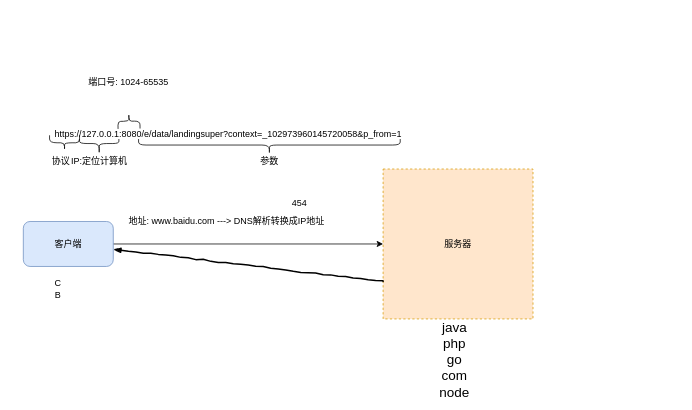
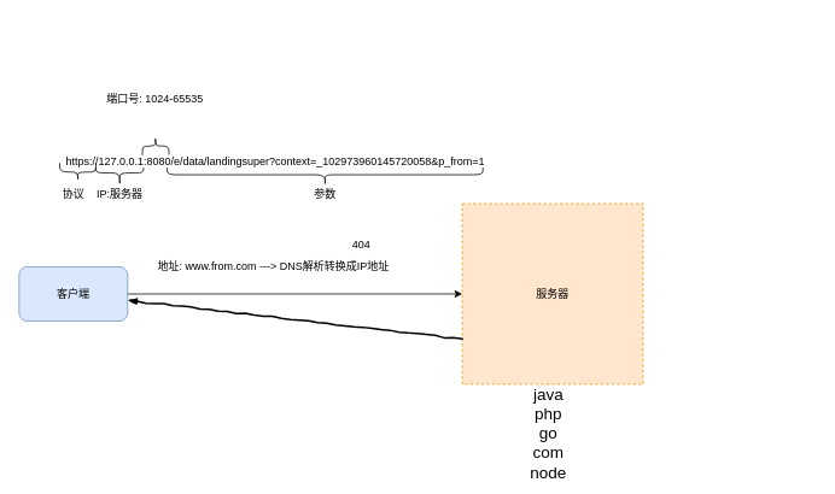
- <mxCell id="10" value="IP:定位计算机" style="text;html=1;align=center;verticalAlign=middle;resizable=0;points=[];autosize=1;" vertex="1" parent="1"><mxGeometry x="86.25" y="205" width="90" height="20" as="geometry" /></mxCell>
+ <mxCell id="10" value="IP:服务器" style="text;html=1;align=center;verticalAlign=middle;resizable=0;points=[];autosize=1;" vertex="1" parent="1"><mxGeometry x="86.25" y="205" width="90" height="20" as="geometry" /></mxCell>
- <mxCell id="16" value="454" style="text;html=1;align=center;verticalAlign=middle;resizable=0;points=[];autosize=1;" vertex="1" parent="1"><mxGeometry x="378.3" y="261" width="40" height="20" as="geometry" /></mxCell>
+ <mxCell id="16" value="404" style="text;html=1;align=center;verticalAlign=middle;resizable=0;points=[];autosize=1;" vertex="1" parent="1"><mxGeometry x="378.3" y="261" width="40" height="20" as="geometry" /></mxCell>
- <mxCell id="5" value="地址: www.baidu.com ---&amp;gt; DNS解析转换成IP地址" style="text;html=1;align=center;verticalAlign=middle;resizable=0;points=[];autosize=1;" vertex="1" parent="1"><mxGeometry x="160.91" y="285" width="280" height="20" as="geometry" /></mxCell>
+ <mxCell id="5" value="地址: www.from.com ---&amp;gt; DNS解析转换成IP地址" style="text;html=1;align=center;verticalAlign=middle;resizable=0;points=[];autosize=1;" vertex="1" parent="1"><mxGeometry x="160.91" y="285" width="280" height="20" as="geometry" /></mxCell>
- <mxCell id="3" value="客户端" style="rounded=1;whiteSpace=wrap;html=1;fillColor=#dae8fc;strokeColor=#6c8ebf;" vertex="1" parent="1"><mxGeometry x="30" y="295" width="120" height="60" as="geometry" /></mxCell>
+ <mxCell id="3" value="客户端" style="rounded=1;whiteSpace=wrap;html=1;fillColor=#dae8fc;strokeColor=#6c8ebf;" vertex="1" parent="1"><mxGeometry x="20" y="295" width="120" height="60" as="geometry" /></mxCell>
- <mxCell id="18" value="C&lt;br&gt;B&lt;br&gt;" style="text;html=1;align=center;verticalAlign=middle;resizable=0;points=[];autosize=1;" vertex="1" parent="1"><mxGeometry x="66.25" y="369.55" width="20" height="30" as="geometry" /></mxCell>
